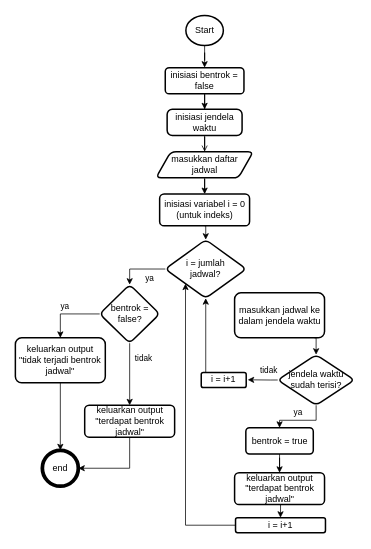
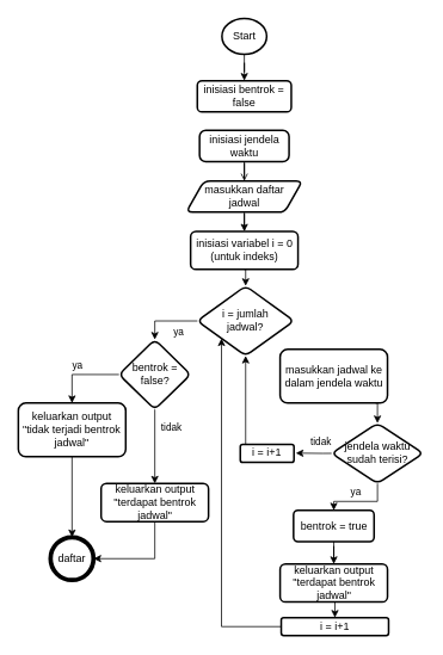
- <mxCell id="15" value="" style="edgeStyle=orthogonalEdgeStyle;rounded=0;orthogonalLoop=1;jettySize=auto;html=1;" parent="1" source="16" target="5" edge="1"><mxGeometry relative="1" as="geometry" /></mxCell>
- <mxCell id="34" value="end" style="shape=ellipse;html=1;dashed=0;whiteSpace=wrap;aspect=fixed;strokeWidth=5;perimeter=ellipsePerimeter;" parent="1" vertex="1"><mxGeometry x="56" y="600" width="48" height="48" as="geometry" /></mxCell>
+ <mxCell id="34" value="daftar" style="shape=ellipse;html=1;dashed=0;whiteSpace=wrap;aspect=fixed;strokeWidth=5;perimeter=ellipsePerimeter;" parent="1" vertex="1"><mxGeometry x="56" y="600" width="48" height="48" as="geometry" /></mxCell>
